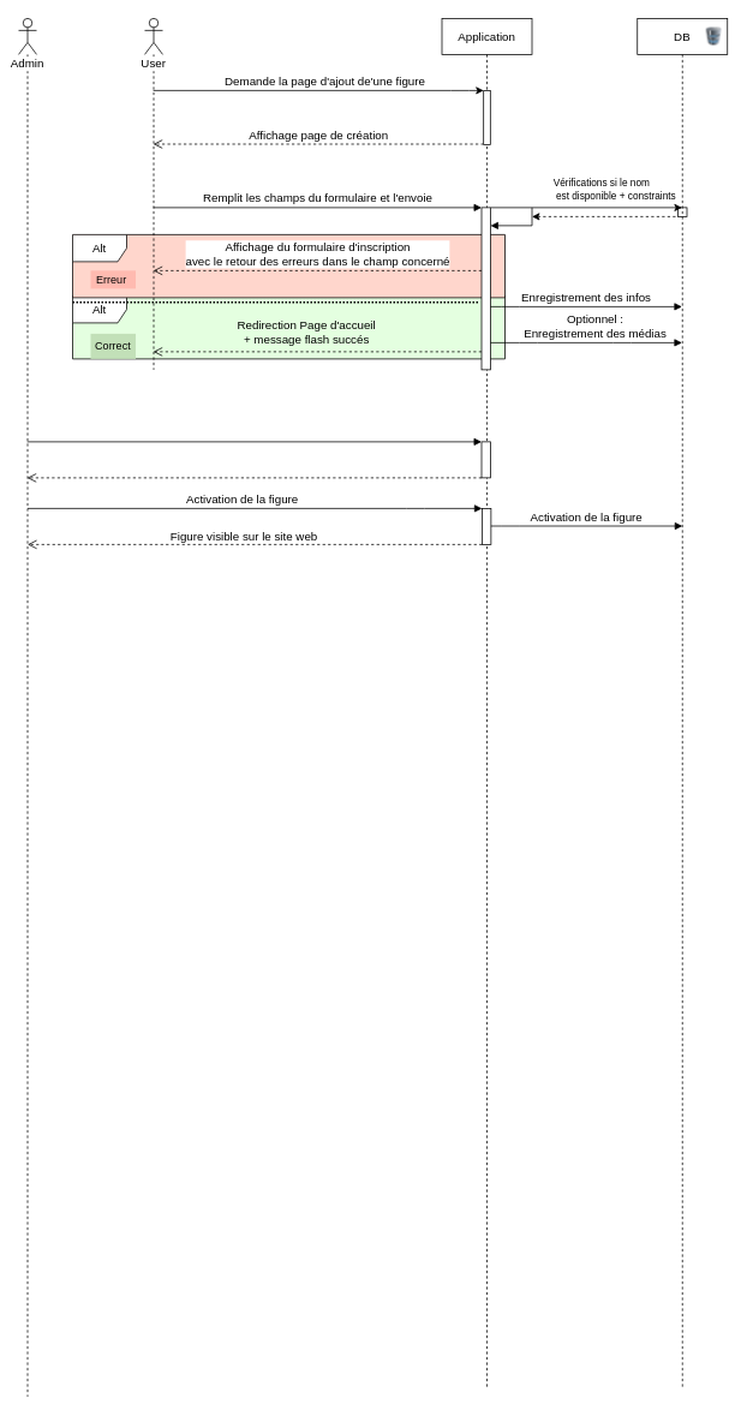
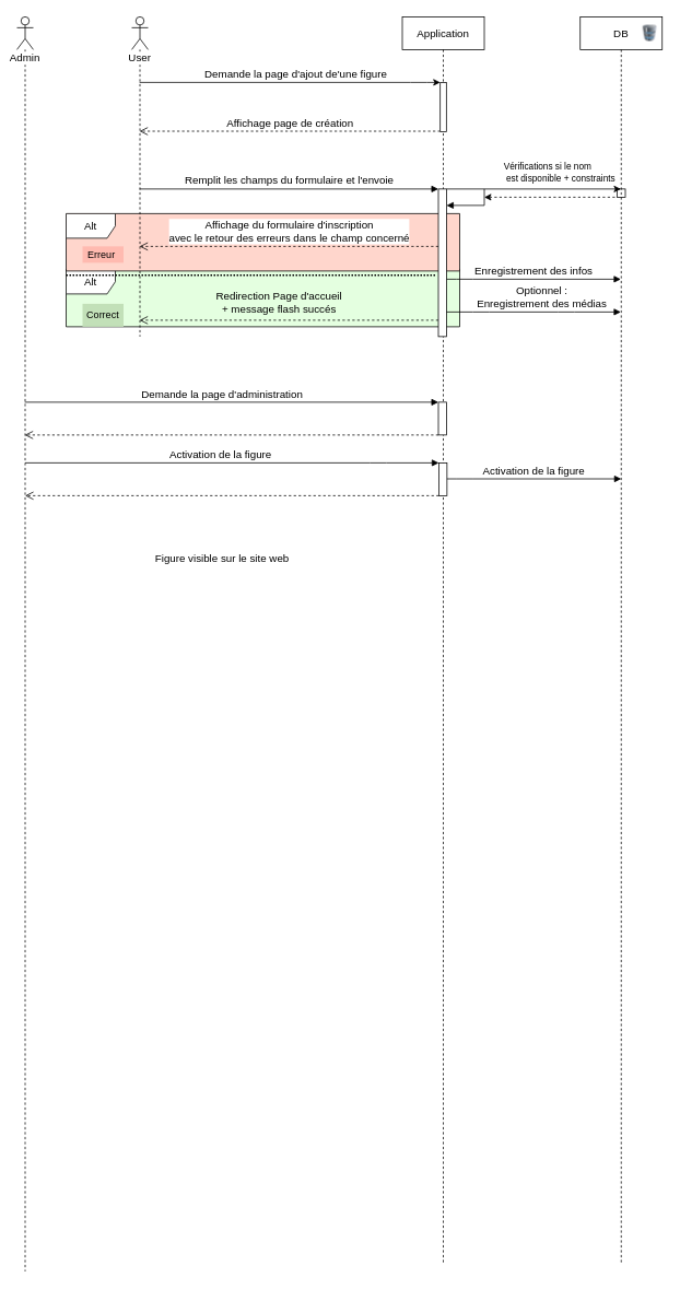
+ <mxCell id="31" value="Demande la page d'administration" style="text;html=1;align=center;verticalAlign=middle;resizable=0;points=[];autosize=1;fontSize=13;" vertex="1" parent="1"><mxGeometry x="165" y="470" width="210" height="20" as="geometry" /></mxCell>
- <mxCell id="37" value="Figure visible sur le site web" style="text;html=1;align=center;verticalAlign=middle;resizable=0;points=[];autosize=1;fontSize=13;" vertex="1" parent="1"><mxGeometry x="180" y="585" width="180" height="20" as="geometry" /></mxCell>
+ <mxCell id="37" value="Figure visible sur le site web" style="text;html=1;align=center;verticalAlign=middle;resizable=0;points=[];autosize=1;fontSize=13;" vertex="1" parent="1"><mxGeometry x="180" y="670" width="180" height="20" as="geometry" /></mxCell>
